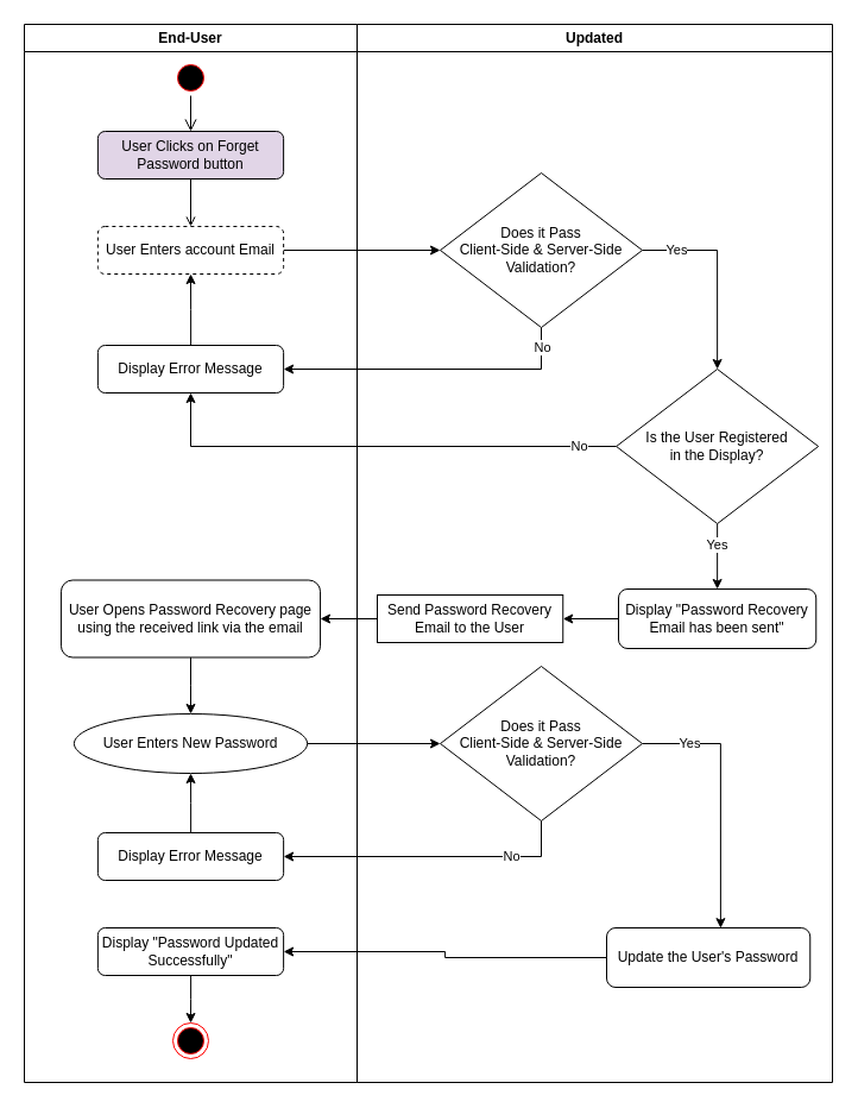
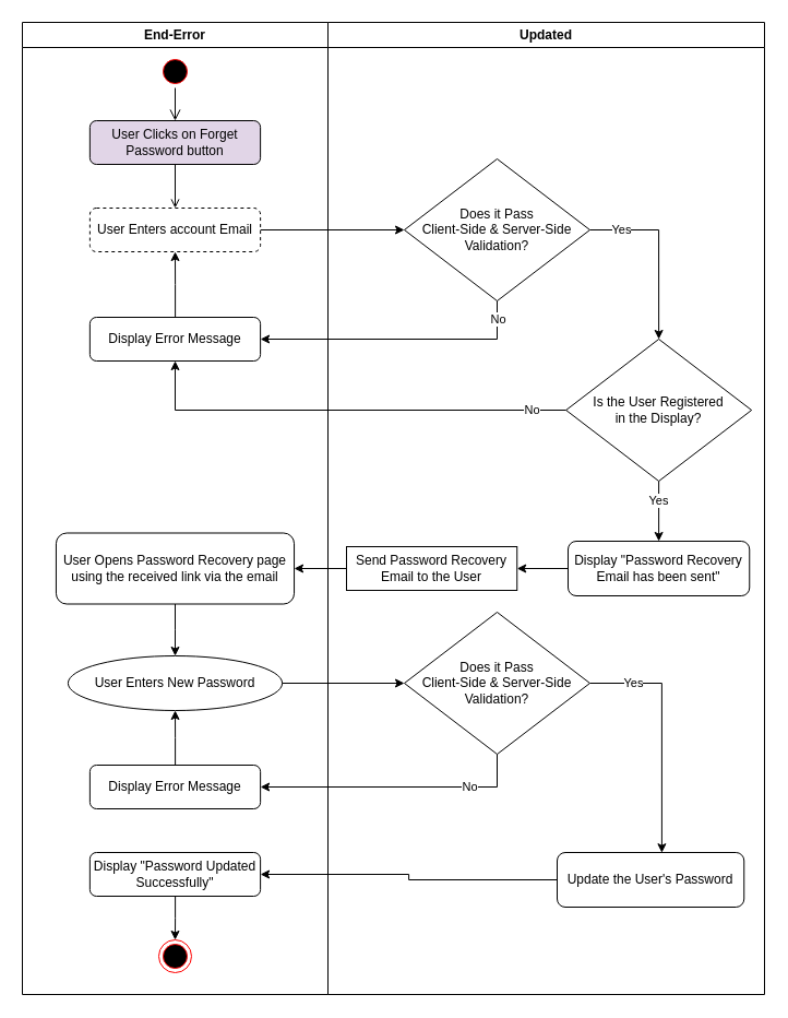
- <mxCell id="2" value="End-User" style="swimlane;whiteSpace=wrap;startSize=23;" vertex="1" parent="1"><mxGeometry x="20" y="20" width="280" height="890" as="geometry" /></mxCell>
+ <mxCell id="2" value="End-Error" style="swimlane;whiteSpace=wrap;startSize=23;" vertex="1" parent="1"><mxGeometry x="20" y="20" width="280" height="890" as="geometry" /></mxCell>
